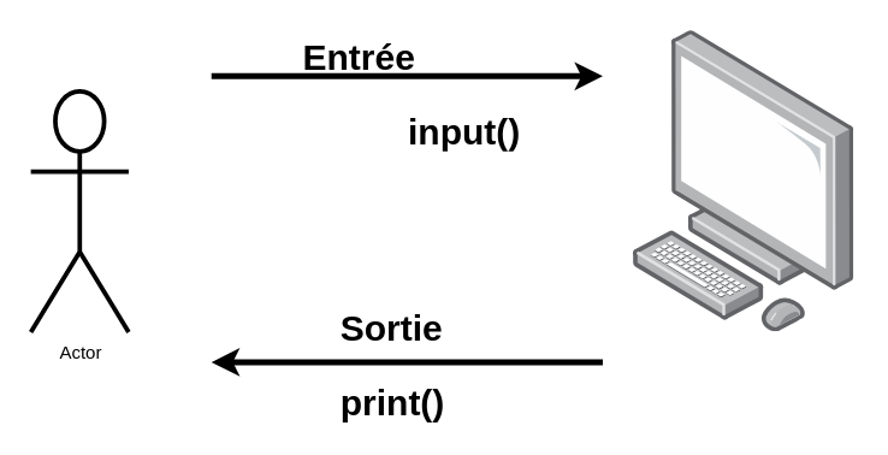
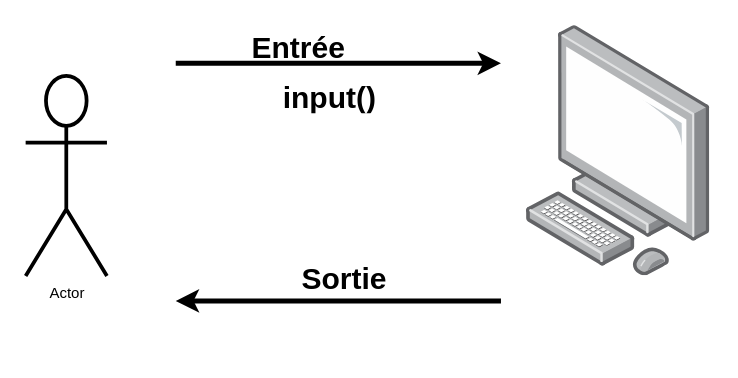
- <mxCell id="9" value="input()" style="text;strokeColor=none;fillColor=none;align=left;verticalAlign=middle;spacingLeft=4;spacingRight=4;overflow=hidden;points=[[0,0.5],[1,0.5]];portConstraint=eastwest;rotatable=0;strokeWidth=3;fontStyle=1;fontSize=24;" vertex="1" parent="1"><mxGeometry x="265" y="70" width="110" height="30" as="geometry" /></mxCell>
+ <mxCell id="9" value="input()" style="text;strokeColor=none;fillColor=none;align=left;verticalAlign=middle;spacingLeft=4;spacingRight=4;overflow=hidden;points=[[0,0.5],[1,0.5]];portConstraint=eastwest;rotatable=0;strokeWidth=3;fontStyle=1;fontSize=24;" vertex="1" parent="1"><mxGeometry x="220" y="60" width="110" height="30" as="geometry" /></mxCell>
- <mxCell id="6" value="Sortie" style="text;strokeColor=none;fillColor=none;align=left;verticalAlign=middle;spacingLeft=4;spacingRight=4;overflow=hidden;points=[[0,0.5],[1,0.5]];portConstraint=eastwest;rotatable=0;strokeWidth=3;fontStyle=1;fontSize=24;" vertex="1" parent="1"><mxGeometry x="220" y="200" width="150" height="30" as="geometry" /></mxCell>
+ <mxCell id="6" value="Sortie" style="text;strokeColor=none;fillColor=none;align=left;verticalAlign=middle;spacingLeft=4;spacingRight=4;overflow=hidden;points=[[0,0.5],[1,0.5]];portConstraint=eastwest;rotatable=0;strokeWidth=3;fontStyle=1;fontSize=24;" vertex="1" parent="1"><mxGeometry x="235" y="205" width="150" height="30" as="geometry" /></mxCell>
- <mxCell id="8" value="print()" style="text;strokeColor=none;fillColor=none;align=left;verticalAlign=middle;spacingLeft=4;spacingRight=4;overflow=hidden;points=[[0,0.5],[1,0.5]];portConstraint=eastwest;rotatable=0;strokeWidth=3;fontStyle=1;fontSize=24;" vertex="1" parent="1"><mxGeometry x="220" y="250" width="150" height="30" as="geometry" /></mxCell>
